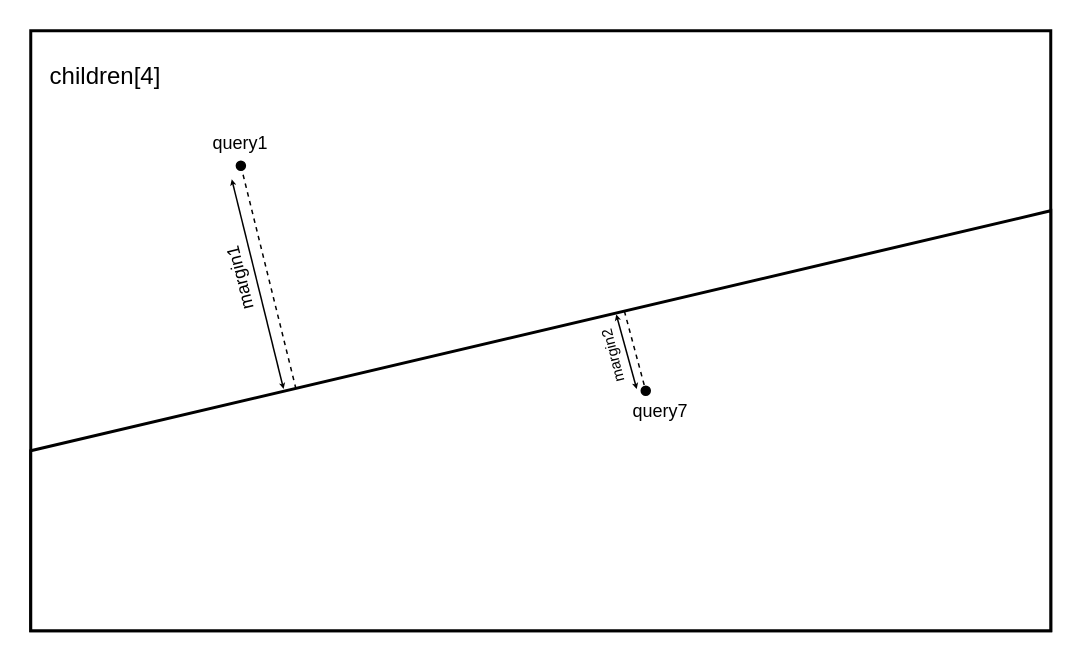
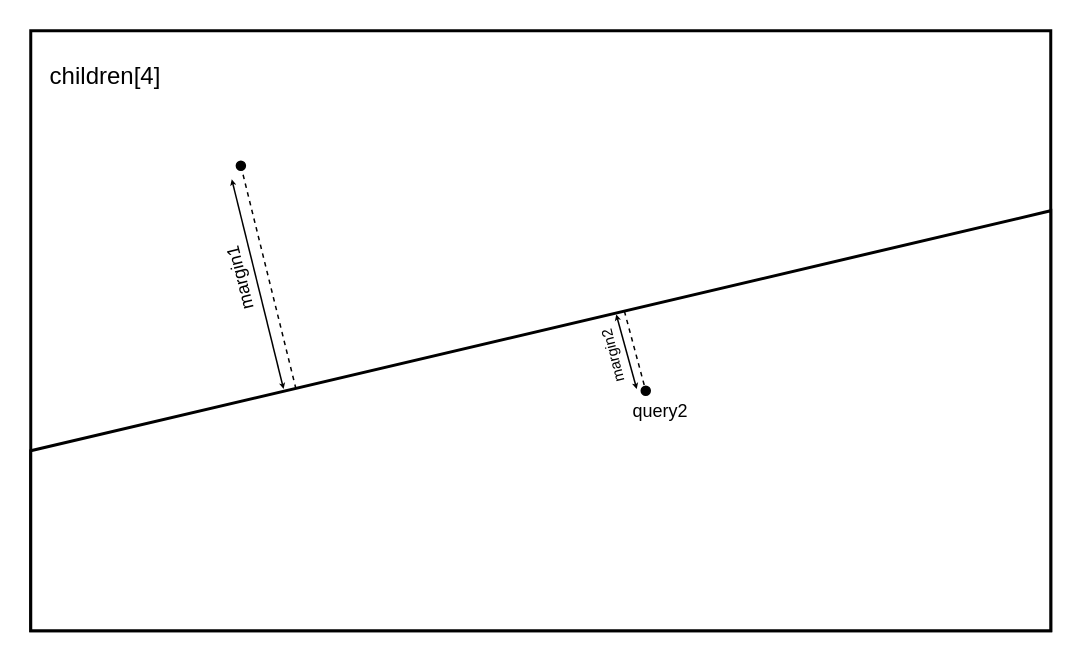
- <mxCell id="6" value="query1" style="text;html=1;strokeColor=none;fillColor=none;align=center;verticalAlign=middle;whiteSpace=wrap;rounded=0;fontSize=12;" vertex="1" parent="5"><mxGeometry width="60" height="30" as="geometry" /></mxCell>
- <mxCell id="12" value="query7" style="text;html=1;strokeColor=none;fillColor=none;align=center;verticalAlign=middle;whiteSpace=wrap;rounded=0;fontSize=12;" vertex="1" parent="1"><mxGeometry x="410" y="258.84" width="60" height="30" as="geometry" /></mxCell>
+ <mxCell id="12" value="query2" style="text;html=1;strokeColor=none;fillColor=none;align=center;verticalAlign=middle;whiteSpace=wrap;rounded=0;fontSize=12;" vertex="1" parent="1"><mxGeometry x="410" y="258.84" width="60" height="30" as="geometry" /></mxCell>
